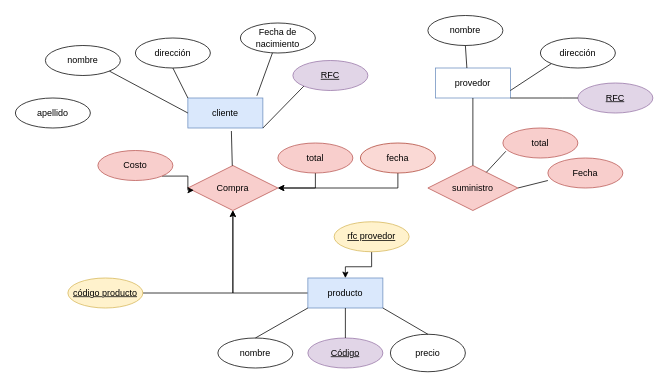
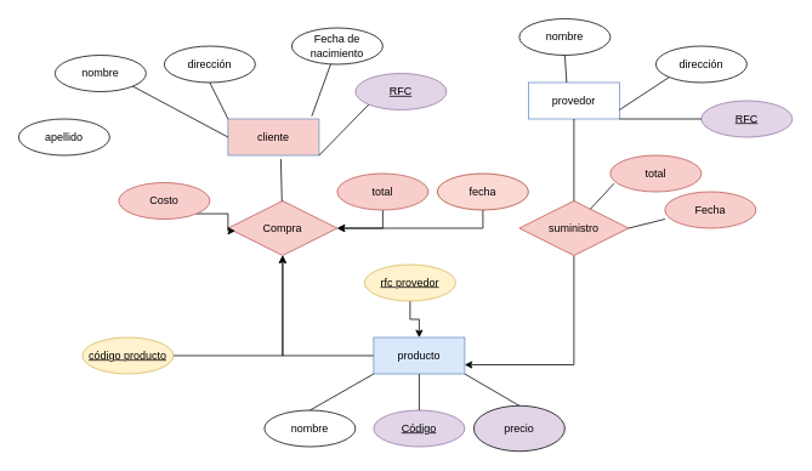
- <mxCell id="2" value="cliente" style="whiteSpace=wrap;html=1;align=center;fillColor=#dae8fc;strokeColor=#6c8ebf;" parent="1" vertex="1"><mxGeometry x="250" y="130" width="100" height="40" as="geometry" /></mxCell>
+ <mxCell id="2" value="cliente" style="whiteSpace=wrap;html=1;align=center;fillColor=#f8cecc;strokeColor=#6c8ebf;" parent="1" vertex="1"><mxGeometry x="250" y="130" width="100" height="40" as="geometry" /></mxCell>
- <mxCell id="31" value="&lt;font style=&quot;vertical-align: inherit;&quot;&gt;&lt;font style=&quot;vertical-align: inherit;&quot;&gt;rfc provedor&lt;/font&gt;&lt;/font&gt;" style="ellipse;html=1;align=center;whiteSpace=wrap;labelBackgroundColor=none;fontStyle=4;fillColor=#fff2cc;strokeColor=#d6b656;" parent="1" vertex="1"><mxGeometry x="445" y="295" width="100" height="40" as="geometry" /></mxCell>
+ <mxCell id="31" value="&lt;font style=&quot;vertical-align: inherit;&quot;&gt;&lt;font style=&quot;vertical-align: inherit;&quot;&gt;rfc provedor&lt;/font&gt;&lt;/font&gt;" style="ellipse;html=1;align=center;whiteSpace=wrap;labelBackgroundColor=none;fontStyle=4;fillColor=#fff2cc;strokeColor=#d6b656;" parent="1" vertex="1"><mxGeometry x="400" y="290" width="100" height="40" as="geometry" /></mxCell>
+ <mxCell id="27" style="edgeStyle=orthogonalEdgeStyle;rounded=0;orthogonalLoop=1;jettySize=auto;html=1;exitX=0.5;exitY=1;exitDx=0;exitDy=0;entryX=1;entryY=0.75;entryDx=0;entryDy=0;" parent="1" source="28" target="4" edge="1"><mxGeometry relative="1" as="geometry" /></mxCell>
- <mxCell id="37" value="precio" style="ellipse;whiteSpace=wrap;html=1;align=center;labelBackgroundColor=none;" parent="1" vertex="1"><mxGeometry x="520" y="445" width="100" height="50" as="geometry" /></mxCell>
+ <mxCell id="37" value="precio" style="ellipse;whiteSpace=wrap;html=1;align=center;labelBackgroundColor=none;fillColor=#e1d5e7;" parent="1" vertex="1"><mxGeometry x="520" y="445" width="100" height="50" as="geometry" /></mxCell>
